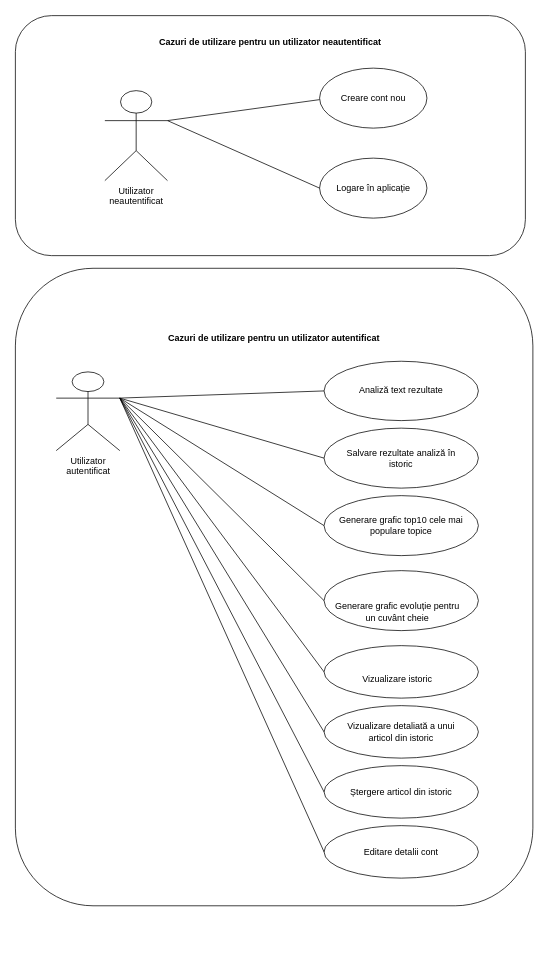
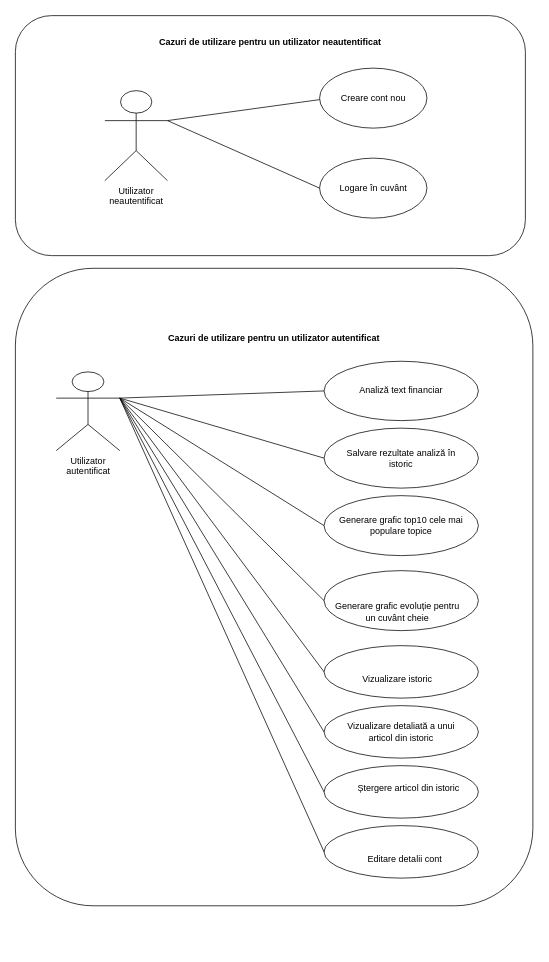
- <mxCell id="9" value="&lt;span&gt;Logare în aplicație&lt;/span&gt;" style="text;html=1;strokeColor=none;fillColor=none;align=center;verticalAlign=middle;whiteSpace=wrap;rounded=0;" vertex="1" parent="7"><mxGeometry x="11.93" y="25" width="119.298" height="30" as="geometry" /></mxCell>
+ <mxCell id="9" value="&lt;span&gt;Logare în cuvânt&lt;/span&gt;" style="text;html=1;strokeColor=none;fillColor=none;align=center;verticalAlign=middle;whiteSpace=wrap;rounded=0;" vertex="1" parent="7"><mxGeometry x="11.93" y="25" width="119.298" height="30" as="geometry" /></mxCell>
- <mxCell id="19" value="Analiză text rezultate" style="text;html=1;strokeColor=none;fillColor=none;align=center;verticalAlign=middle;whiteSpace=wrap;rounded=0;" vertex="1" parent="17"><mxGeometry x="17.149" y="24.741" width="171.491" height="29.689" as="geometry" /></mxCell>
+ <mxCell id="19" value="Analiză text financiar" style="text;html=1;strokeColor=none;fillColor=none;align=center;verticalAlign=middle;whiteSpace=wrap;rounded=0;" vertex="1" parent="17"><mxGeometry x="17.149" y="24.741" width="171.491" height="29.689" as="geometry" /></mxCell>
- <mxCell id="44" value="Ștergere articol din istoric" style="text;html=1;strokeColor=none;fillColor=none;align=center;verticalAlign=middle;whiteSpace=wrap;rounded=0;" vertex="1" parent="42"><mxGeometry x="17.149" y="21.875" width="171.491" height="26.25" as="geometry" /></mxCell>
+ <mxCell id="44" value="Ștergere articol din istoric" style="text;html=1;strokeColor=none;fillColor=none;align=center;verticalAlign=middle;whiteSpace=wrap;rounded=0;" vertex="1" parent="42"><mxGeometry x="27.149" y="16.875" width="171.491" height="26.25" as="geometry" /></mxCell>
- <mxCell id="49" value="Editare detalii cont" style="text;html=1;strokeColor=none;fillColor=none;align=center;verticalAlign=middle;whiteSpace=wrap;rounded=0;" vertex="1" parent="47"><mxGeometry x="17.149" y="21.875" width="171.491" height="26.25" as="geometry" /></mxCell>
+ <mxCell id="49" value="Editare detalii cont" style="text;html=1;strokeColor=none;fillColor=none;align=center;verticalAlign=middle;whiteSpace=wrap;rounded=0;" vertex="1" parent="47"><mxGeometry x="22.149" y="31.875" width="171.491" height="26.25" as="geometry" /></mxCell>
